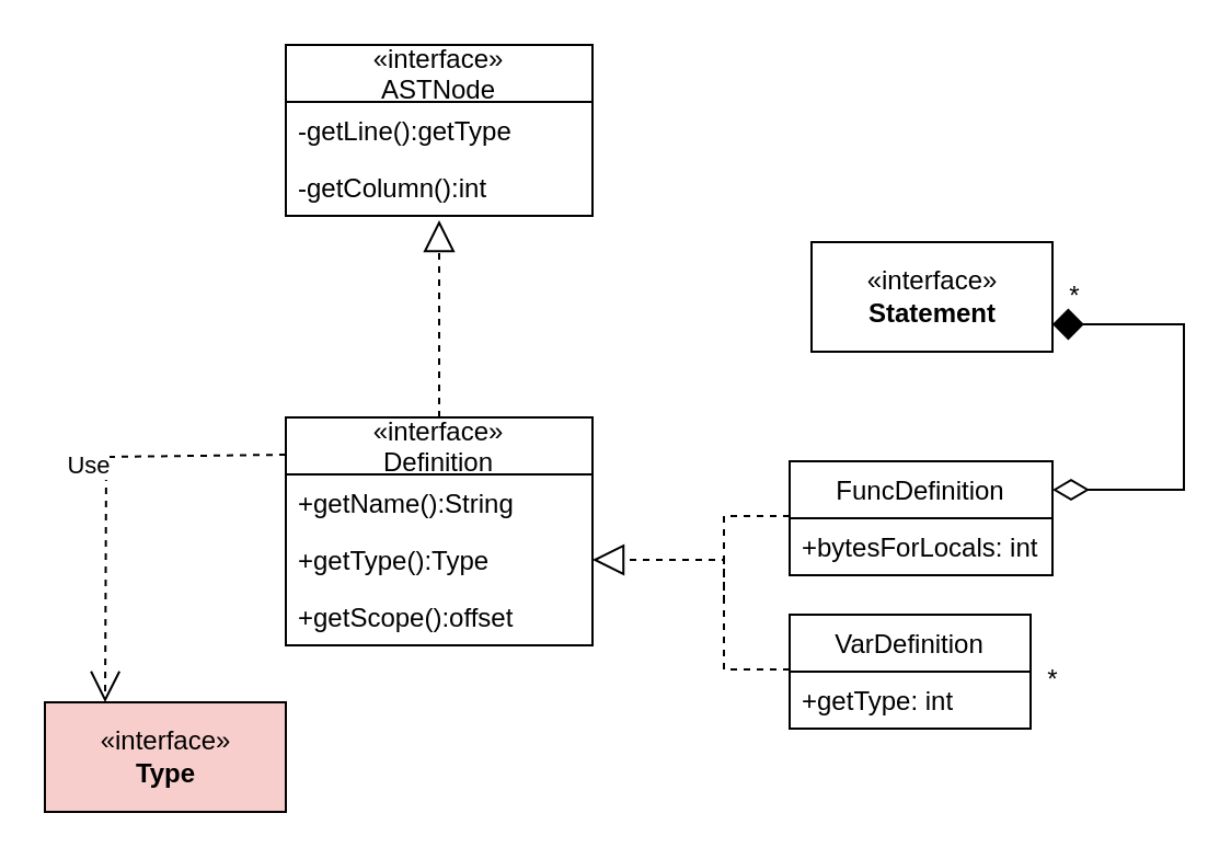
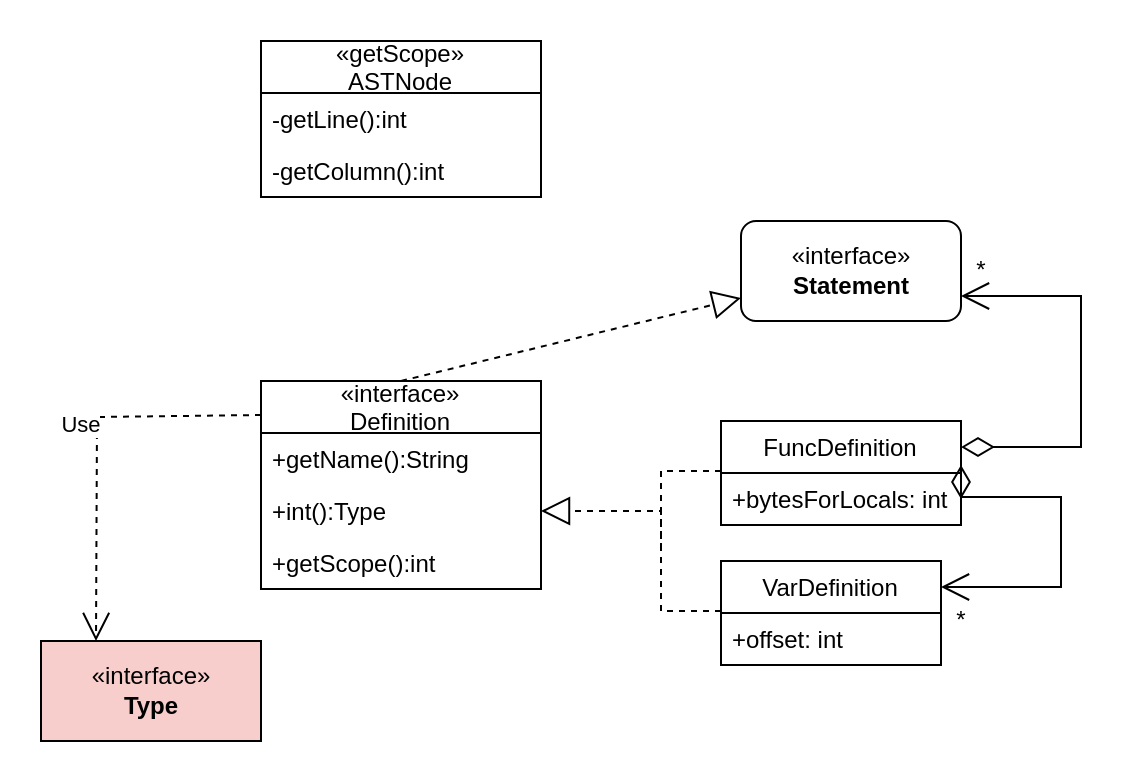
- <mxCell id="9" value="«interface»&#10;ASTNode" style="swimlane;fontStyle=0;childLayout=stackLayout;horizontal=1;startSize=26;fillColor=none;horizontalStack=0;resizeParent=1;resizeParentMax=0;resizeLast=0;collapsible=1;marginBottom=0;" vertex="1" parent="1"><mxGeometry x="130" y="20" width="140" height="78" as="geometry" /></mxCell>
+ <mxCell id="9" value="«getScope»&#10;ASTNode" style="swimlane;fontStyle=0;childLayout=stackLayout;horizontal=1;startSize=26;fillColor=none;horizontalStack=0;resizeParent=1;resizeParentMax=0;resizeLast=0;collapsible=1;marginBottom=0;" vertex="1" parent="1"><mxGeometry x="130" y="20" width="140" height="78" as="geometry" /></mxCell>
- <mxCell id="10" value="-getLine():getType" style="text;strokeColor=none;fillColor=none;align=left;verticalAlign=top;spacingLeft=4;spacingRight=4;overflow=hidden;rotatable=0;points=[[0,0.5],[1,0.5]];portConstraint=eastwest;" vertex="1" parent="9"><mxGeometry y="26" width="140" height="26" as="geometry" /></mxCell>
+ <mxCell id="10" value="-getLine():int" style="text;strokeColor=none;fillColor=none;align=left;verticalAlign=top;spacingLeft=4;spacingRight=4;overflow=hidden;rotatable=0;points=[[0,0.5],[1,0.5]];portConstraint=eastwest;" vertex="1" parent="9"><mxGeometry y="26" width="140" height="26" as="geometry" /></mxCell>
- <mxCell id="16" value="«interface»&lt;br&gt;&lt;b&gt;Statement&lt;/b&gt;" style="html=1;" vertex="1" parent="1"><mxGeometry x="370" y="110" width="110" height="50" as="geometry" /></mxCell>
+ <mxCell id="16" value="«interface»&lt;br&gt;&lt;b&gt;Statement&lt;/b&gt;" style="html=1;rounded=1;" vertex="1" parent="1"><mxGeometry x="370" y="110" width="110" height="50" as="geometry" /></mxCell>
- <mxCell id="17" value="" style="endArrow=diamond;html=1;endSize=12;startArrow=diamondThin;startSize=14;startFill=0;edgeStyle=orthogonalEdgeStyle;align=left;verticalAlign=bottom;rounded=0;exitX=1;exitY=0.25;exitDx=0;exitDy=0;entryX=1;entryY=0.75;entryDx=0;entryDy=0;" edge="1" parent="1" source="21" target="16"><mxGeometry x="-0.976" y="12" relative="1" as="geometry"><mxPoint x="470" y="222.5" as="sourcePoint" /><mxPoint x="482.09" y="319.9" as="targetPoint" /><Array as="points"><mxPoint x="540" y="223" /><mxPoint x="540" y="148" /><mxPoint x="480" y="148" /></Array><mxPoint as="offset" /></mxGeometry></mxCell>
+ <mxCell id="17" value="" style="endArrow=open;html=1;endSize=12;startArrow=diamondThin;startSize=14;startFill=0;edgeStyle=orthogonalEdgeStyle;align=left;verticalAlign=bottom;rounded=0;exitX=1;exitY=0.25;exitDx=0;exitDy=0;entryX=1;entryY=0.75;entryDx=0;entryDy=0;" edge="1" parent="1" source="21" target="16"><mxGeometry x="-0.976" y="12" relative="1" as="geometry"><mxPoint x="470" y="222.5" as="sourcePoint" /><mxPoint x="482.09" y="319.9" as="targetPoint" /><Array as="points"><mxPoint x="540" y="223" /><mxPoint x="540" y="148" /><mxPoint x="480" y="148" /></Array><mxPoint as="offset" /></mxGeometry></mxCell>
- <mxCell id="7" value="" style="endArrow=block;dashed=1;endFill=0;endSize=12;html=1;rounded=0;entryX=0.5;entryY=1.077;entryDx=0;entryDy=0;exitX=0.5;exitY=0;exitDx=0;exitDy=0;entryPerimeter=0;" edge="1" parent="1" source="12" target="11"><mxGeometry width="160" relative="1" as="geometry"><mxPoint x="650" y="220" as="sourcePoint" /><mxPoint x="650" y="90" as="targetPoint" /></mxGeometry></mxCell>
+ <mxCell id="7" value="" style="endArrow=block;dashed=1;endFill=0;endSize=12;html=1;rounded=0;exitX=0.5;exitY=0;exitDx=0;exitDy=0;" edge="1" parent="1" source="12" target="16"><mxGeometry width="160" relative="1" as="geometry"><mxPoint x="650" y="220" as="sourcePoint" /><mxPoint x="650" y="90" as="targetPoint" /></mxGeometry></mxCell>
- <mxCell id="14" value="+getType():Type" style="text;strokeColor=none;fillColor=none;align=left;verticalAlign=top;spacingLeft=4;spacingRight=4;overflow=hidden;rotatable=0;points=[[0,0.5],[1,0.5]];portConstraint=eastwest;" vertex="1" parent="12"><mxGeometry y="52" width="140" height="26" as="geometry" /></mxCell>
+ <mxCell id="14" value="+int():Type" style="text;strokeColor=none;fillColor=none;align=left;verticalAlign=top;spacingLeft=4;spacingRight=4;overflow=hidden;rotatable=0;points=[[0,0.5],[1,0.5]];portConstraint=eastwest;" vertex="1" parent="12"><mxGeometry y="52" width="140" height="26" as="geometry" /></mxCell>
+ <mxCell id="5" value="" style="endArrow=open;html=1;endSize=12;startArrow=diamondThin;startSize=14;startFill=0;edgeStyle=orthogonalEdgeStyle;align=left;verticalAlign=bottom;rounded=0;exitX=1;exitY=0.5;exitDx=0;exitDy=0;entryX=1;entryY=0.25;entryDx=0;entryDy=0;" edge="1" parent="1" source="22" target="19"><mxGeometry x="-0.976" y="12" relative="1" as="geometry"><mxPoint x="470" y="247.5" as="sourcePoint" /><mxPoint x="490" y="310" as="targetPoint" /><Array as="points"><mxPoint x="530" y="248" /><mxPoint x="530" y="293" /></Array><mxPoint as="offset" /></mxGeometry></mxCell>
- <mxCell id="15" value="+getScope():offset" style="text;strokeColor=none;fillColor=none;align=left;verticalAlign=top;spacingLeft=4;spacingRight=4;overflow=hidden;rotatable=0;points=[[0,0.5],[1,0.5]];portConstraint=eastwest;" vertex="1" parent="12"><mxGeometry y="78" width="140" height="26" as="geometry" /></mxCell>
+ <mxCell id="15" value="+getScope():int" style="text;strokeColor=none;fillColor=none;align=left;verticalAlign=top;spacingLeft=4;spacingRight=4;overflow=hidden;rotatable=0;points=[[0,0.5],[1,0.5]];portConstraint=eastwest;" vertex="1" parent="12"><mxGeometry y="78" width="140" height="26" as="geometry" /></mxCell>
- <mxCell id="20" value="+getType: int" style="text;strokeColor=none;fillColor=none;align=left;verticalAlign=top;spacingLeft=4;spacingRight=4;overflow=hidden;rotatable=0;points=[[0,0.5],[1,0.5]];portConstraint=eastwest;" vertex="1" parent="19"><mxGeometry y="26" width="110" height="26" as="geometry" /></mxCell>
+ <mxCell id="20" value="+offset: int" style="text;strokeColor=none;fillColor=none;align=left;verticalAlign=top;spacingLeft=4;spacingRight=4;overflow=hidden;rotatable=0;points=[[0,0.5],[1,0.5]];portConstraint=eastwest;" vertex="1" parent="19"><mxGeometry y="26" width="110" height="26" as="geometry" /></mxCell>
